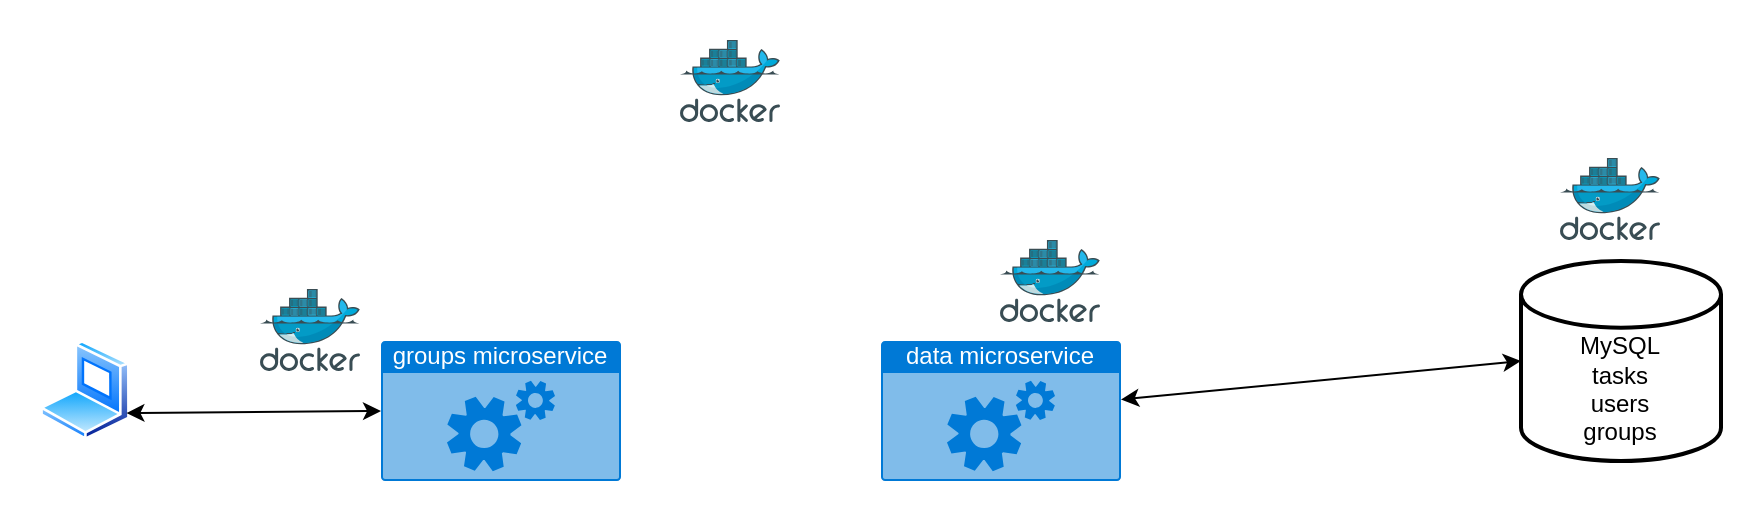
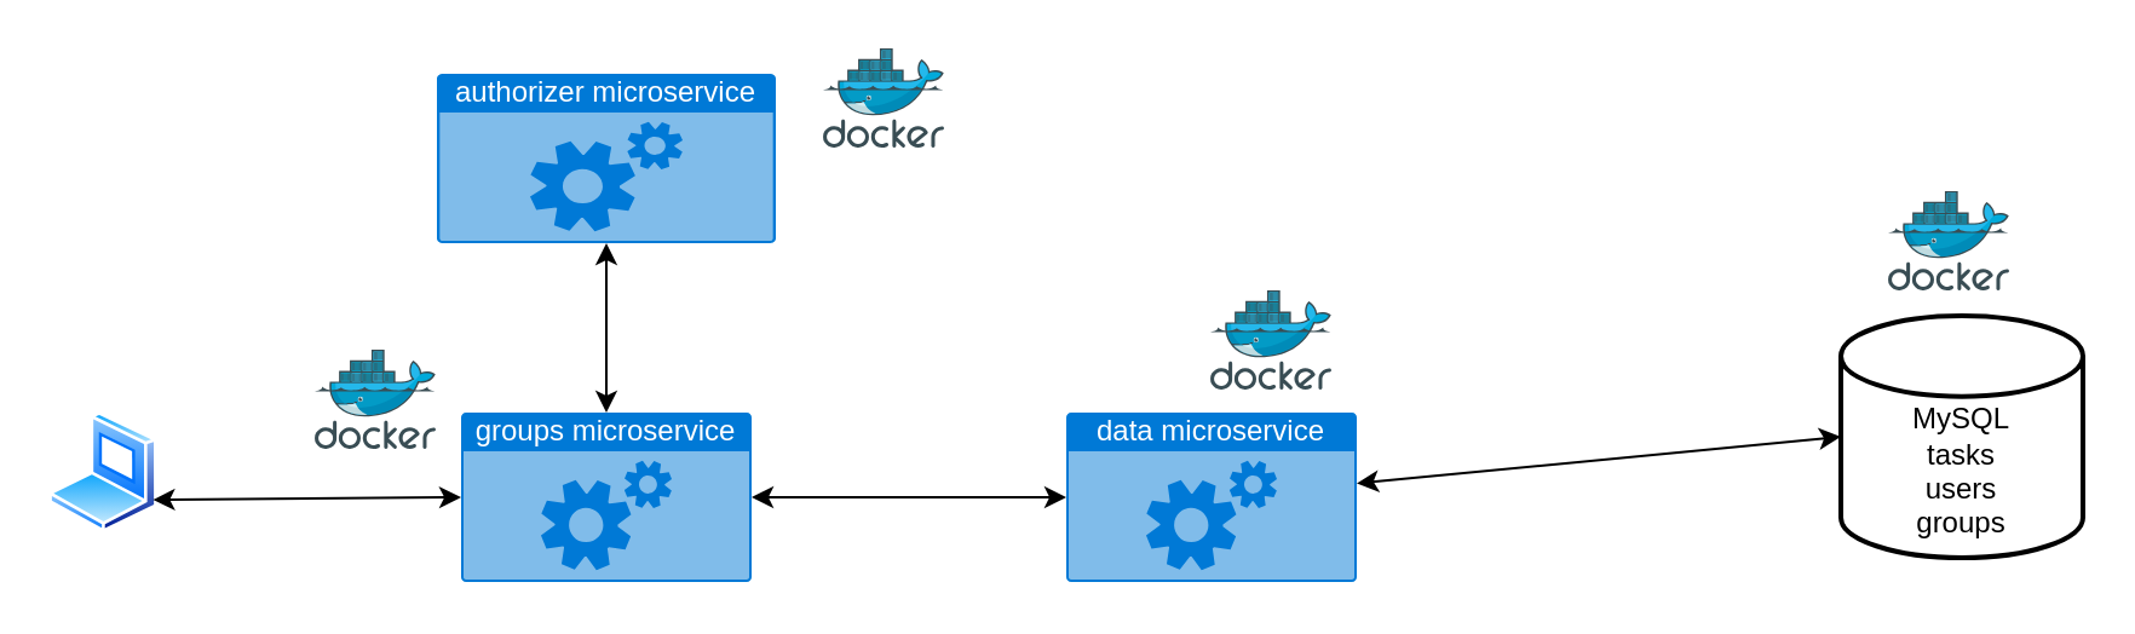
+ <mxCell id="4" value="authorizer microservice" style="html=1;whiteSpace=wrap;strokeColor=none;fillColor=#0079D6;labelPosition=center;verticalLabelPosition=middle;verticalAlign=top;align=center;fontSize=12;outlineConnect=0;spacingTop=-6;fontColor=#FFFFFF;sketch=0;shape=mxgraph.sitemap.services;" vertex="1" parent="1"><mxGeometry x="180" y="30" width="140" height="70" as="geometry" /></mxCell>
+ <mxCell id="6" value="" style="endArrow=classic;startArrow=classic;html=1;rounded=0;" edge="1" parent="1" source="5" target="4"><mxGeometry width="50" height="50" relative="1" as="geometry"><mxPoint x="260" y="160" as="sourcePoint" /><mxPoint x="520" y="310" as="targetPoint" /></mxGeometry></mxCell>
+ <mxCell id="7" value="" style="endArrow=classic;startArrow=classic;html=1;rounded=0;entryX=0;entryY=0.5;entryDx=0;entryDy=0;entryPerimeter=0;exitX=1;exitY=0.5;exitDx=0;exitDy=0;exitPerimeter=0;" edge="1" parent="1" source="5" target="3"><mxGeometry width="50" height="50" relative="1" as="geometry"><mxPoint x="470" y="360" as="sourcePoint" /><mxPoint x="520" y="310" as="targetPoint" /></mxGeometry></mxCell>
